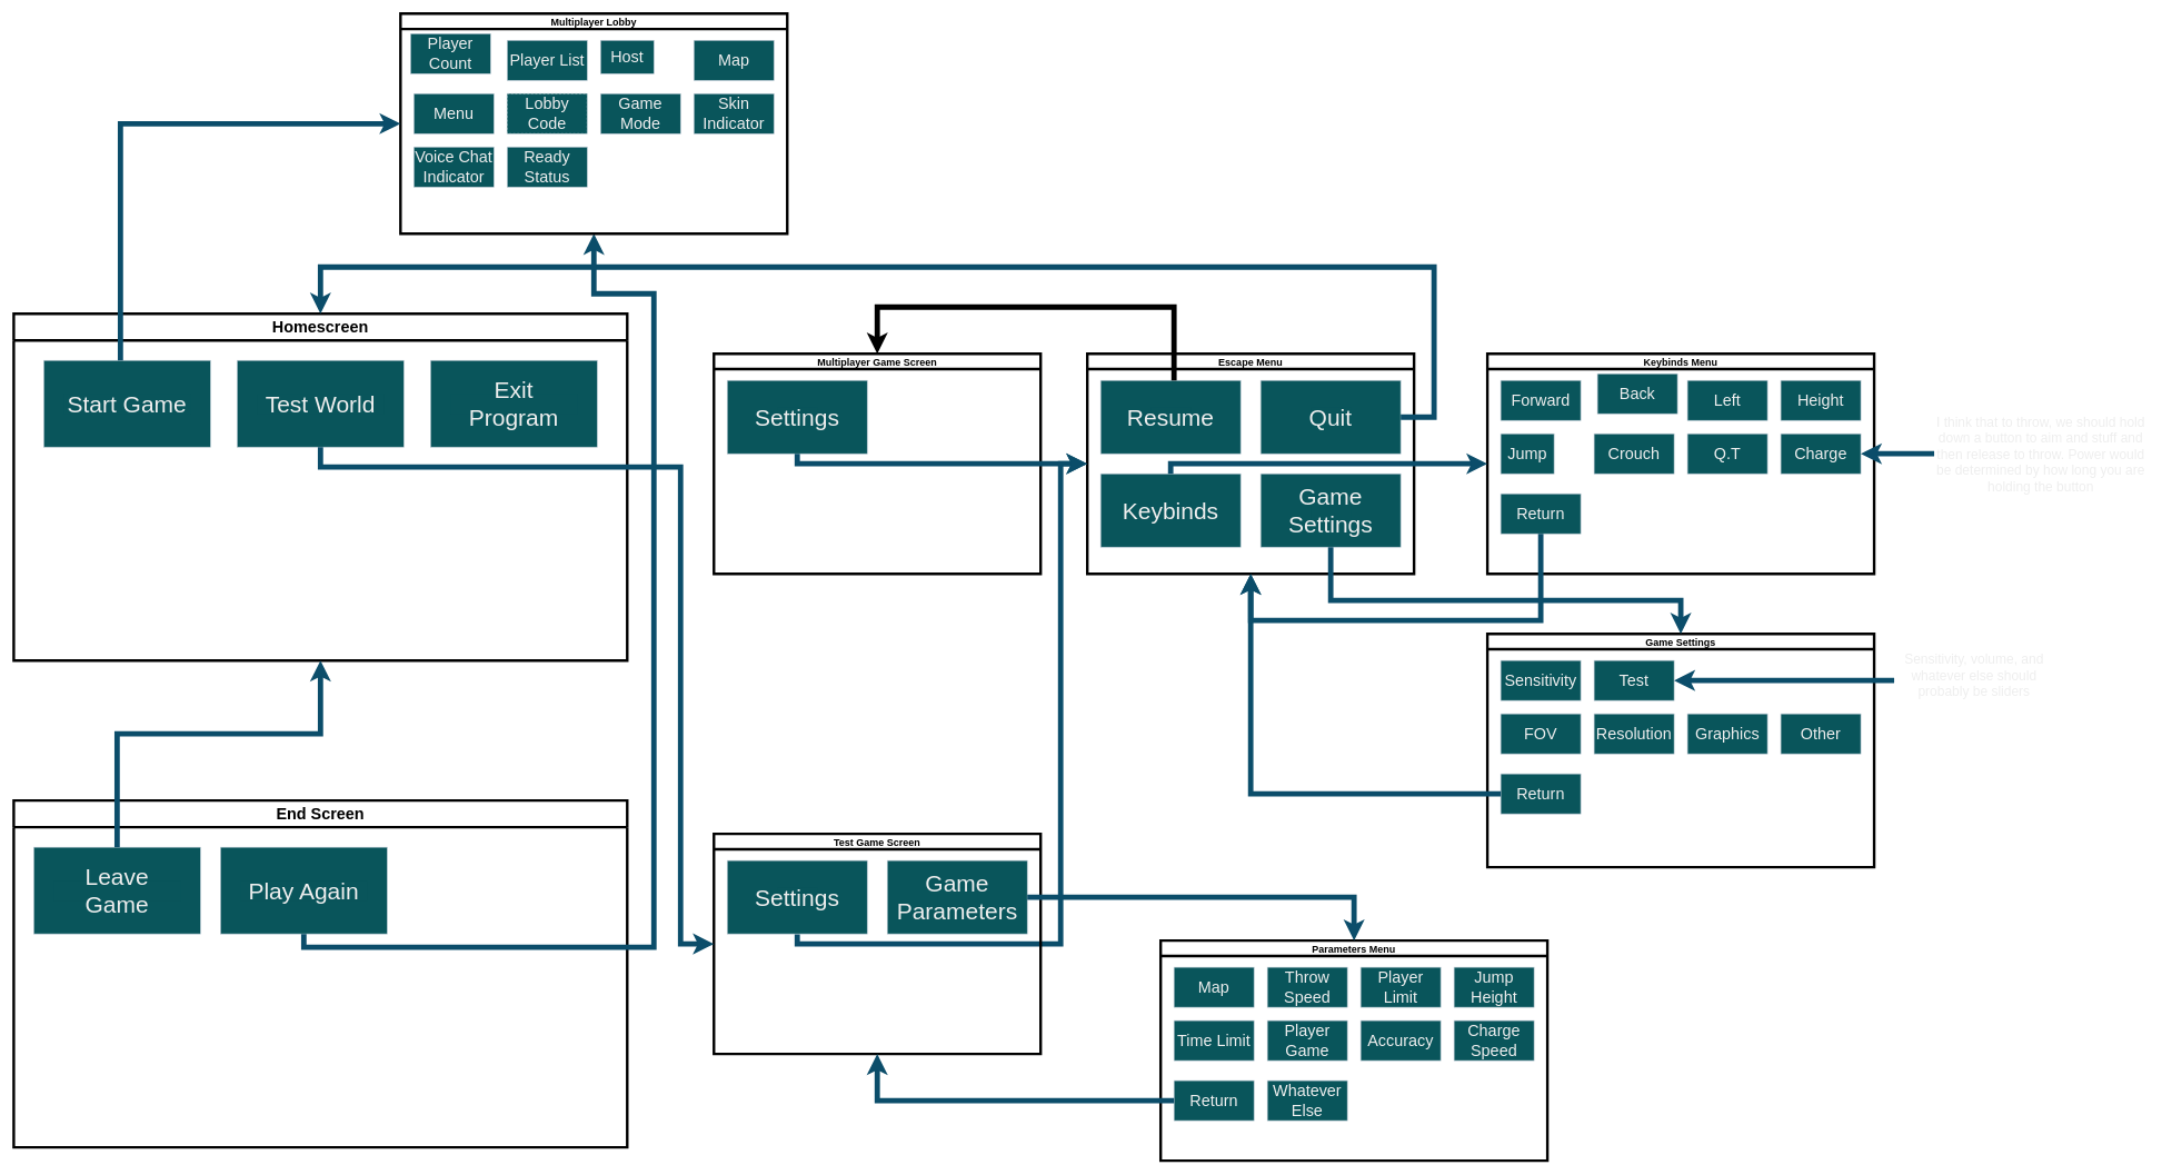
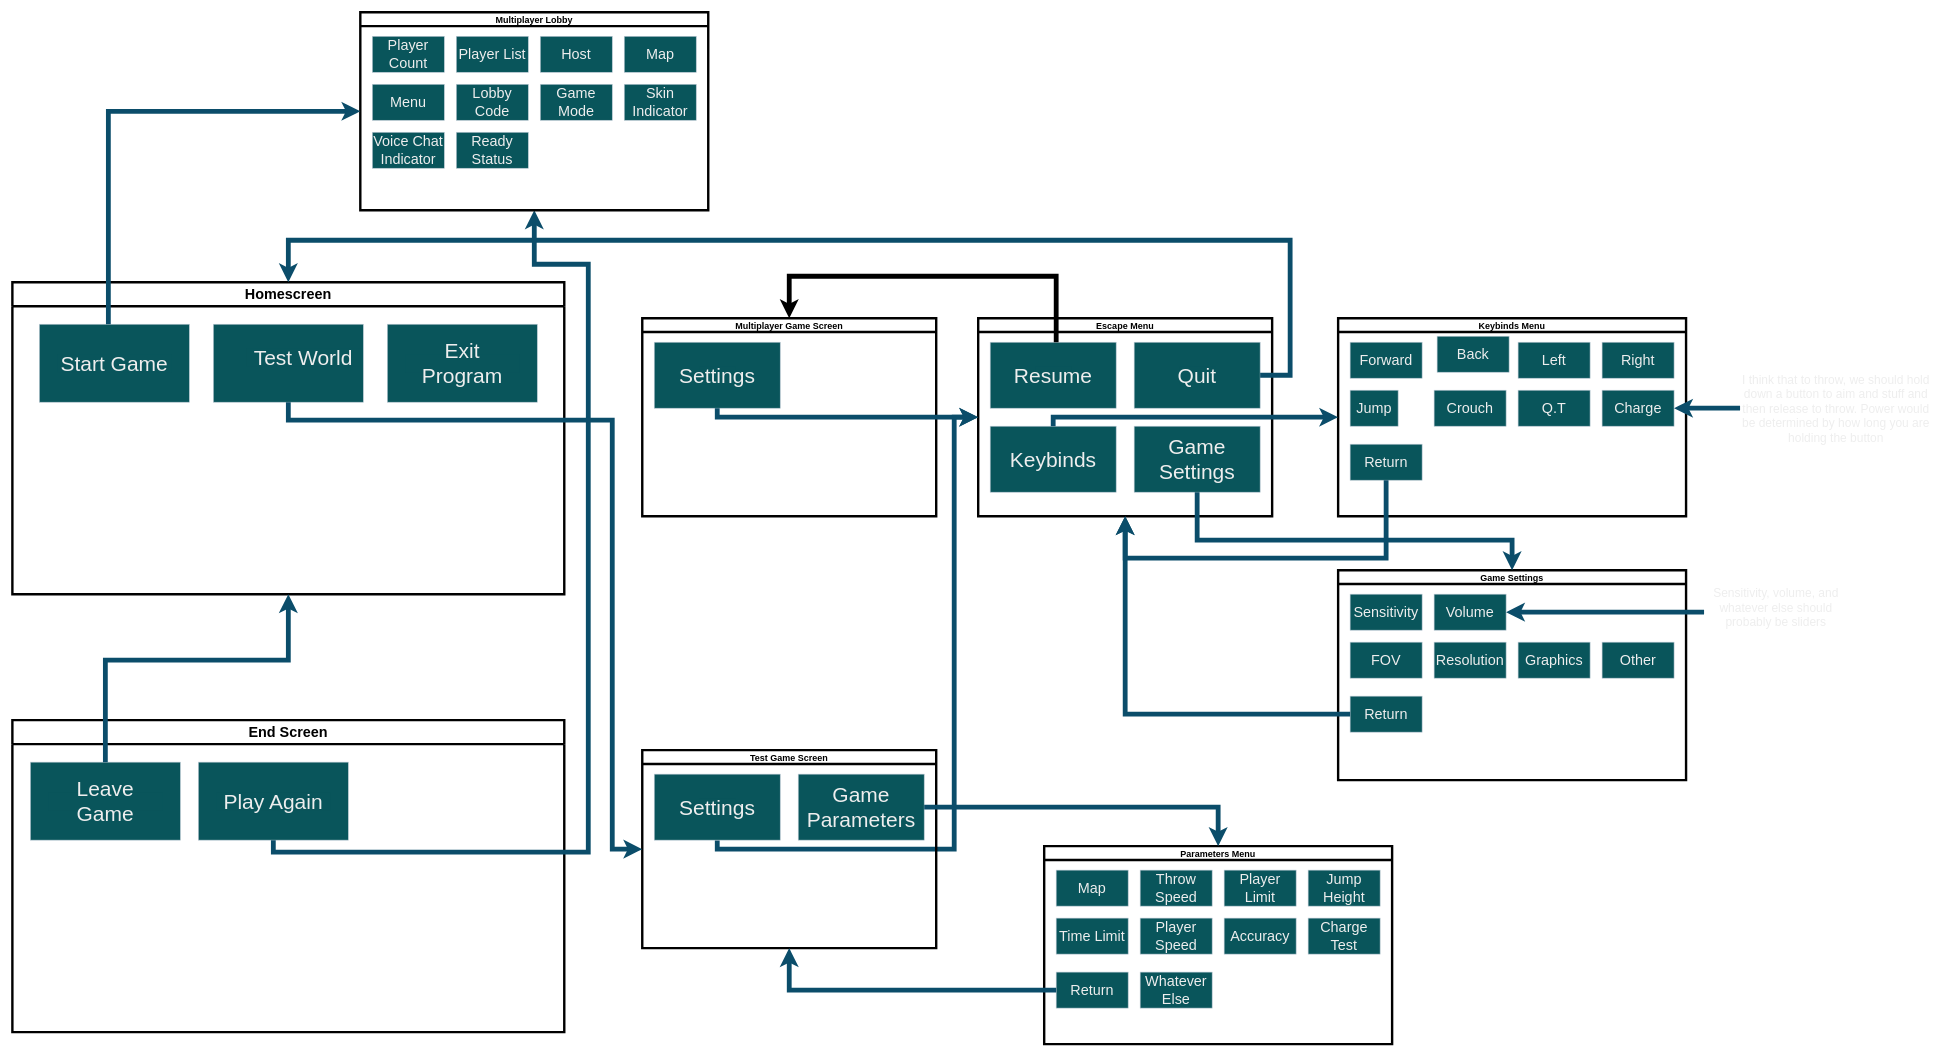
- <mxCell id="55" value="&lt;font style=&quot;font-size: 24px;&quot;&gt;Player Count&lt;/font&gt;" style="rounded=0;whiteSpace=wrap;html=1;strokeColor=#BAC8D3;fontColor=#EEEEEE;fillColor=light-dark(#09555B,#FFFF99);" vertex="1" parent="54"><mxGeometry x="15" y="30" width="120" height="60" as="geometry" /></mxCell>
+ <mxCell id="55" value="&lt;font style=&quot;font-size: 24px;&quot;&gt;Player Count&lt;/font&gt;" style="rounded=0;whiteSpace=wrap;html=1;strokeColor=#BAC8D3;fontColor=#EEEEEE;fillColor=light-dark(#09555B,#FFFF99);" vertex="1" parent="54"><mxGeometry x="20" y="40" width="120" height="60" as="geometry" /></mxCell>
- <mxCell id="57" value="&lt;font style=&quot;font-size: 24px;&quot;&gt;Host&lt;/font&gt;" style="rounded=0;whiteSpace=wrap;html=1;strokeColor=#BAC8D3;fontColor=#EEEEEE;fillColor=light-dark(#09555B,#FFFF99);" vertex="1" parent="54"><mxGeometry x="300" y="40" width="80" height="50" as="geometry" /></mxCell>
+ <mxCell id="57" value="&lt;font style=&quot;font-size: 24px;&quot;&gt;Host&lt;/font&gt;" style="rounded=0;whiteSpace=wrap;html=1;strokeColor=#BAC8D3;fontColor=#EEEEEE;fillColor=light-dark(#09555B,#FFFF99);" vertex="1" parent="54"><mxGeometry x="300" y="40" width="120" height="60" as="geometry" /></mxCell>
- <mxCell id="60" value="&lt;span style=&quot;font-size: 24px;&quot;&gt;Lobby Code&lt;/span&gt;" style="rounded=0;whiteSpace=wrap;html=1;strokeColor=#BAC8D3;fontColor=#EEEEEE;fillColor=light-dark(#09555B,#FF6666);dashed=1;" vertex="1" parent="54"><mxGeometry x="160" y="120" width="120" height="60" as="geometry" /></mxCell>
+ <mxCell id="60" value="&lt;span style=&quot;font-size: 24px;&quot;&gt;Lobby Code&lt;/span&gt;" style="rounded=0;whiteSpace=wrap;html=1;strokeColor=#BAC8D3;fontColor=#EEEEEE;fillColor=light-dark(#09555B,#FF6666);" vertex="1" parent="54"><mxGeometry x="160" y="120" width="120" height="60" as="geometry" /></mxCell>
- <mxCell id="27" value="&lt;font style=&quot;font-size: 24px;&quot;&gt;Height&lt;/font&gt;" style="rounded=0;whiteSpace=wrap;html=1;strokeColor=#BAC8D3;fontColor=#EEEEEE;fillColor=light-dark(#09555B,#FFFF99);" vertex="1" parent="23"><mxGeometry x="440" y="40" width="120" height="60" as="geometry" /></mxCell>
+ <mxCell id="27" value="&lt;font style=&quot;font-size: 24px;&quot;&gt;Right&lt;/font&gt;" style="rounded=0;whiteSpace=wrap;html=1;strokeColor=#BAC8D3;fontColor=#EEEEEE;fillColor=light-dark(#09555B,#FFFF99);" vertex="1" parent="23"><mxGeometry x="440" y="40" width="120" height="60" as="geometry" /></mxCell>
- <mxCell id="6" value="Test World" style="text;html=1;align=center;verticalAlign=middle;whiteSpace=wrap;rounded=0;fontColor=#EEEEEE;fontSize=35;fillColor=light-dark(#09555B,#99FF99);" vertex="1" parent="2"><mxGeometry x="365" y="120" width="190" height="30" as="geometry" /></mxCell>
+ <mxCell id="6" value="Test World" style="text;html=1;align=center;verticalAlign=middle;whiteSpace=wrap;rounded=0;fontColor=#EEEEEE;fontSize=35;fillColor=light-dark(#09555B,#99FF99);" vertex="1" parent="2"><mxGeometry x="390" y="110" width="190" height="30" as="geometry" /></mxCell>
- <mxCell id="37" value="&lt;font style=&quot;font-size: 24px;&quot;&gt;Test&lt;/font&gt;" style="rounded=0;whiteSpace=wrap;html=1;strokeColor=#BAC8D3;fontColor=#EEEEEE;fillColor=light-dark(#09555B,#FFFF99);" vertex="1" parent="35"><mxGeometry x="160" y="40" width="120" height="60" as="geometry" /></mxCell>
+ <mxCell id="37" value="&lt;font style=&quot;font-size: 24px;&quot;&gt;Volume&lt;/font&gt;" style="rounded=0;whiteSpace=wrap;html=1;strokeColor=#BAC8D3;fontColor=#EEEEEE;fillColor=light-dark(#09555B,#FFFF99);" vertex="1" parent="35"><mxGeometry x="160" y="40" width="120" height="60" as="geometry" /></mxCell>
- <mxCell id="79" value="&lt;font style=&quot;font-size: 24px;&quot;&gt;Player Game&lt;/font&gt;" style="rounded=0;whiteSpace=wrap;html=1;strokeColor=#BAC8D3;fontColor=#EEEEEE;fillColor=light-dark(#09555B,#99FF99);" vertex="1" parent="73"><mxGeometry x="160" y="120" width="120" height="60" as="geometry" /></mxCell>
+ <mxCell id="79" value="&lt;font style=&quot;font-size: 24px;&quot;&gt;Player Speed&lt;/font&gt;" style="rounded=0;whiteSpace=wrap;html=1;strokeColor=#BAC8D3;fontColor=#EEEEEE;fillColor=light-dark(#09555B,#99FF99);" vertex="1" parent="73"><mxGeometry x="160" y="120" width="120" height="60" as="geometry" /></mxCell>
- <mxCell id="81" value="&lt;font style=&quot;font-size: 24px;&quot;&gt;Charge Speed&lt;/font&gt;" style="rounded=0;whiteSpace=wrap;html=1;strokeColor=#BAC8D3;fontColor=#EEEEEE;fillColor=light-dark(#09555B,#99FF99);" vertex="1" parent="73"><mxGeometry x="440" y="120" width="120" height="60" as="geometry" /></mxCell>
+ <mxCell id="81" value="&lt;font style=&quot;font-size: 24px;&quot;&gt;Charge Test&lt;/font&gt;" style="rounded=0;whiteSpace=wrap;html=1;strokeColor=#BAC8D3;fontColor=#EEEEEE;fillColor=light-dark(#09555B,#99FF99);" vertex="1" parent="73"><mxGeometry x="440" y="120" width="120" height="60" as="geometry" /></mxCell>
